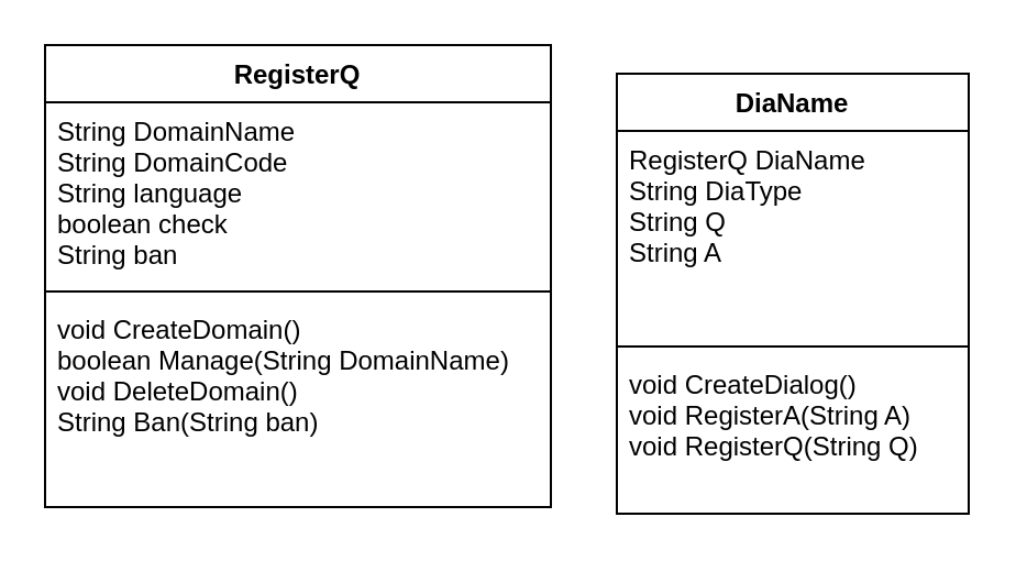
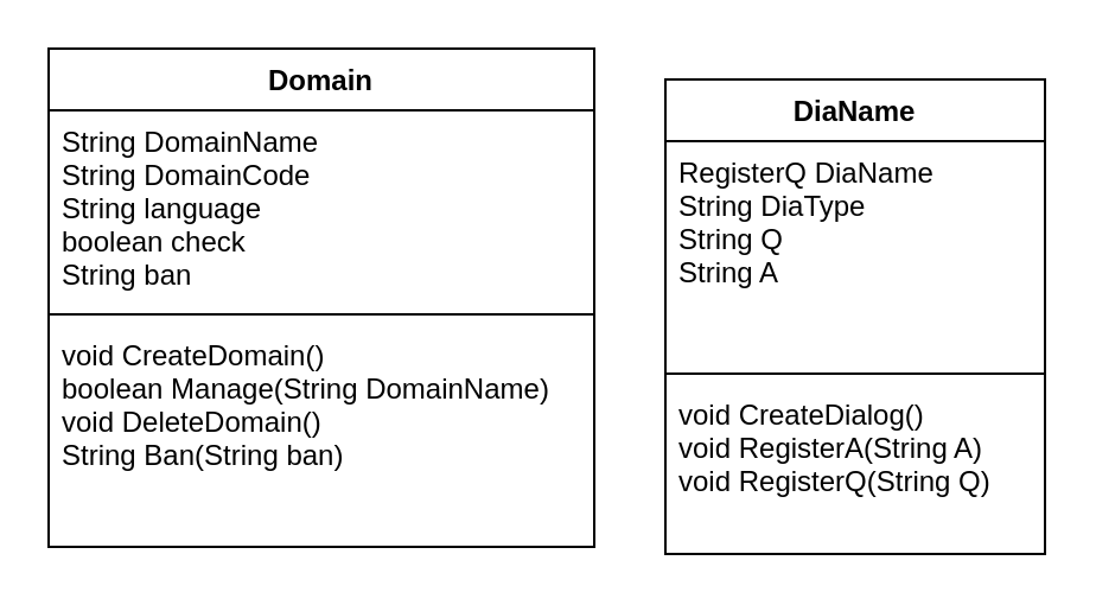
- <mxCell value="RegisterQ" id="2" parent="1" vertex="1" style="swimlane;fontStyle=1;align=center;verticalAlign=top;childLayout=stackLayout;horizontal=1;startSize=26;horizontalStack=0;resizeParent=1;resizeParentMax=0;resizeLast=0;collapsible=1;marginBottom=0;"><mxGeometry as="geometry" height="210" width="230" x="20" y="20" /></mxCell>
+ <mxCell value="Domain" id="2" parent="1" vertex="1" style="swimlane;fontStyle=1;align=center;verticalAlign=top;childLayout=stackLayout;horizontal=1;startSize=26;horizontalStack=0;resizeParent=1;resizeParentMax=0;resizeLast=0;collapsible=1;marginBottom=0;"><mxGeometry as="geometry" height="210" width="230" x="20" y="20" /></mxCell>
